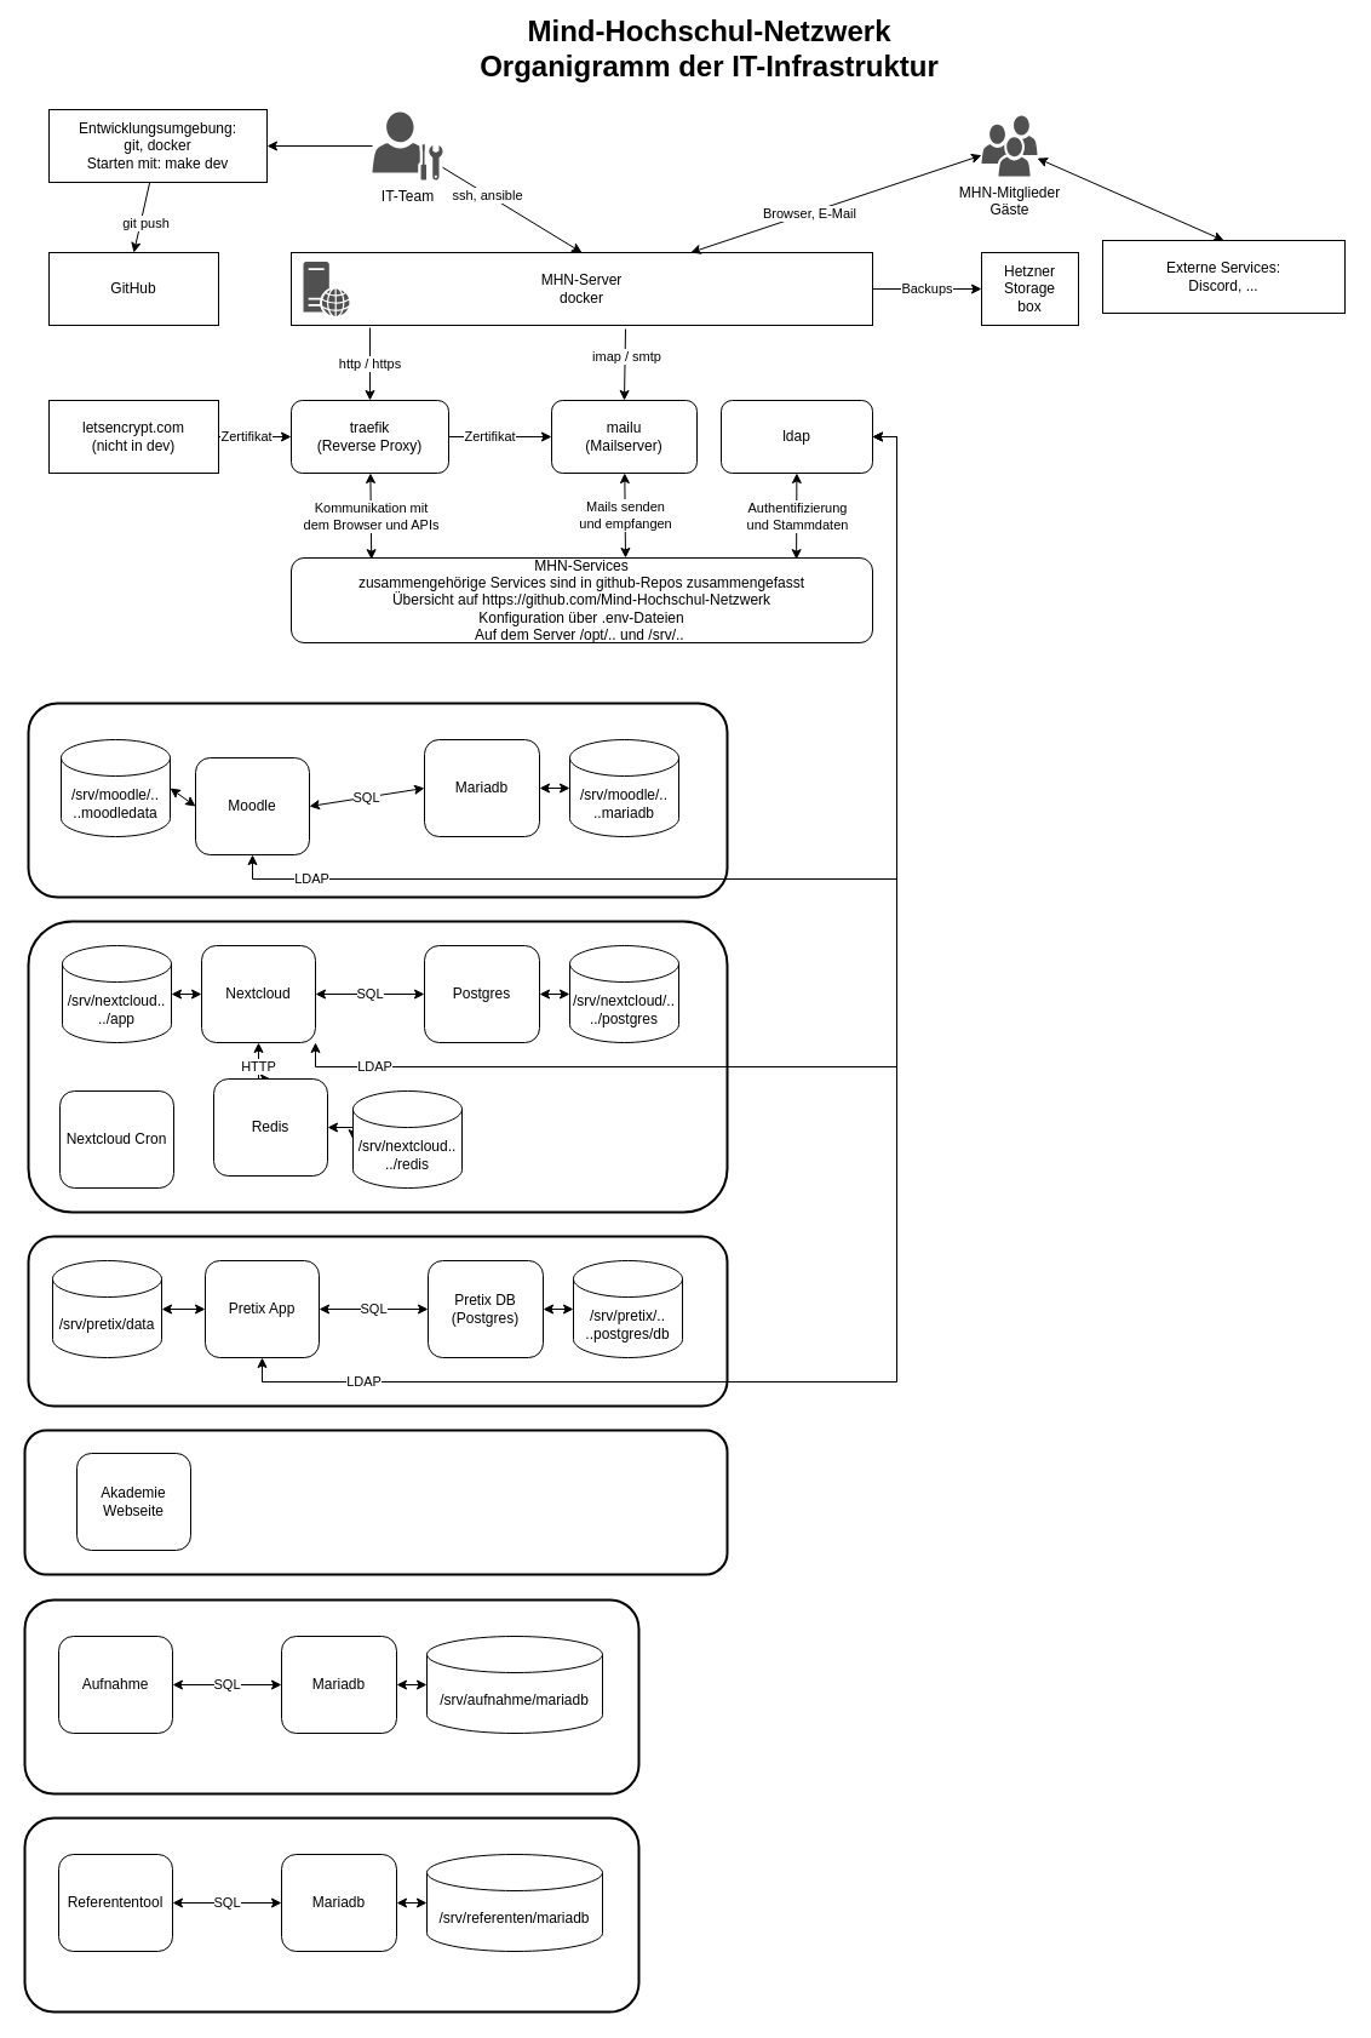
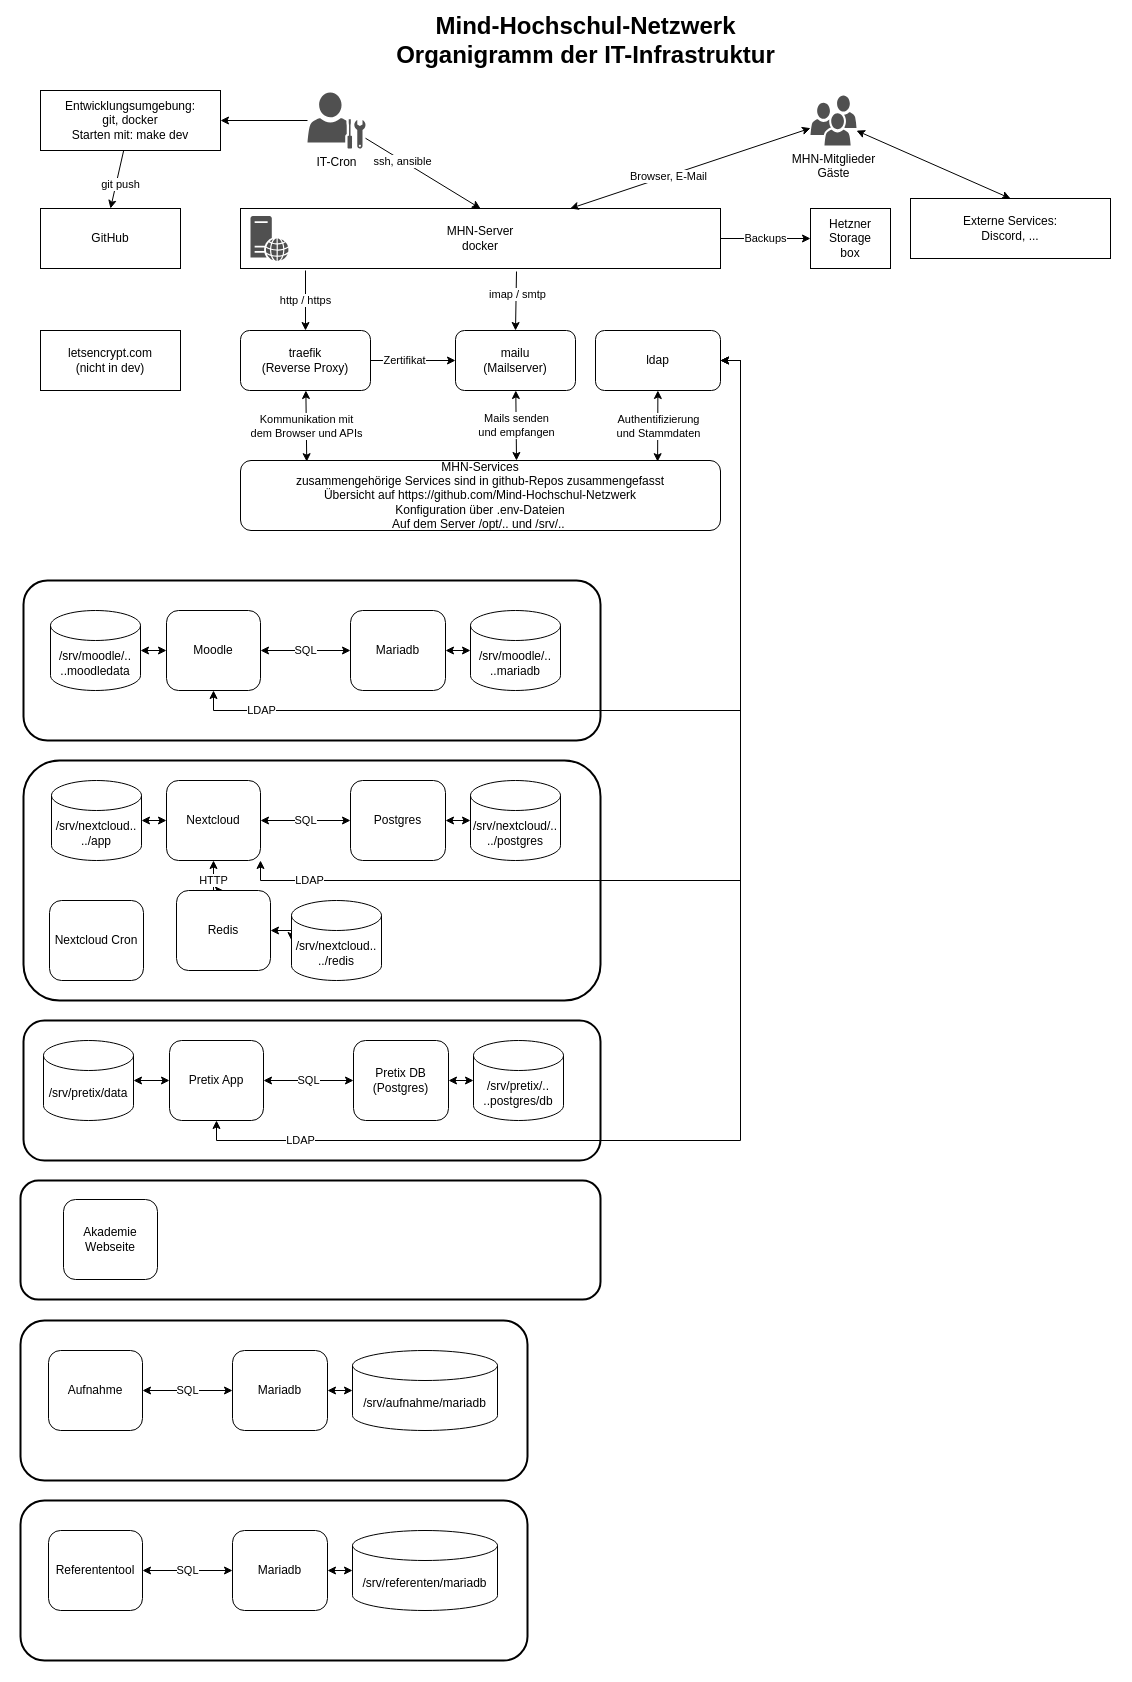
- <mxCell id="19" value="IT-Team" style="sketch=0;pointerEvents=1;shadow=0;dashed=0;html=1;strokeColor=none;fillColor=#505050;labelPosition=center;verticalLabelPosition=bottom;verticalAlign=top;outlineConnect=0;align=center;shape=mxgraph.office.users.administrator;" parent="1" vertex="1"><mxGeometry x="307" y="92" width="58" height="56" as="geometry" /></mxCell>
+ <mxCell id="19" value="IT-Cron" style="sketch=0;pointerEvents=1;shadow=0;dashed=0;html=1;strokeColor=none;fillColor=#505050;labelPosition=center;verticalLabelPosition=bottom;verticalAlign=top;outlineConnect=0;align=center;shape=mxgraph.office.users.administrator;" parent="1" vertex="1"><mxGeometry x="307" y="92" width="58" height="56" as="geometry" /></mxCell>
- <mxCell id="34" style="edgeStyle=none;rounded=0;orthogonalLoop=1;jettySize=auto;html=1;exitX=1;exitY=0.5;exitDx=0;exitDy=0;startArrow=none;startFill=0;endArrow=classic;endFill=1;entryX=0;entryY=0.5;entryDx=0;entryDy=0;" parent="1" source="36" target="29" edge="1"><mxGeometry relative="1" as="geometry"><mxPoint x="370" y="360" as="targetPoint" /></mxGeometry></mxCell>
- <mxCell id="35" value="Zertifikat" style="edgeLabel;html=1;align=center;verticalAlign=middle;resizable=0;points=[];" parent="34" vertex="1" connectable="0"><mxGeometry x="-0.28" y="1" relative="1" as="geometry"><mxPoint as="offset" /></mxGeometry></mxCell>
- <mxCell id="46" value="Moodle" style="rounded=1;whiteSpace=wrap;html=1;verticalAlign=middle;align=center;spacingLeft=0;" parent="1" vertex="1"><mxGeometry x="161" y="625" width="94" height="80" as="geometry" /></mxCell>
+ <mxCell id="46" value="Moodle" style="rounded=1;whiteSpace=wrap;html=1;verticalAlign=middle;align=center;spacingLeft=0;" parent="1" vertex="1"><mxGeometry x="166" y="610" width="94" height="80" as="geometry" /></mxCell>
